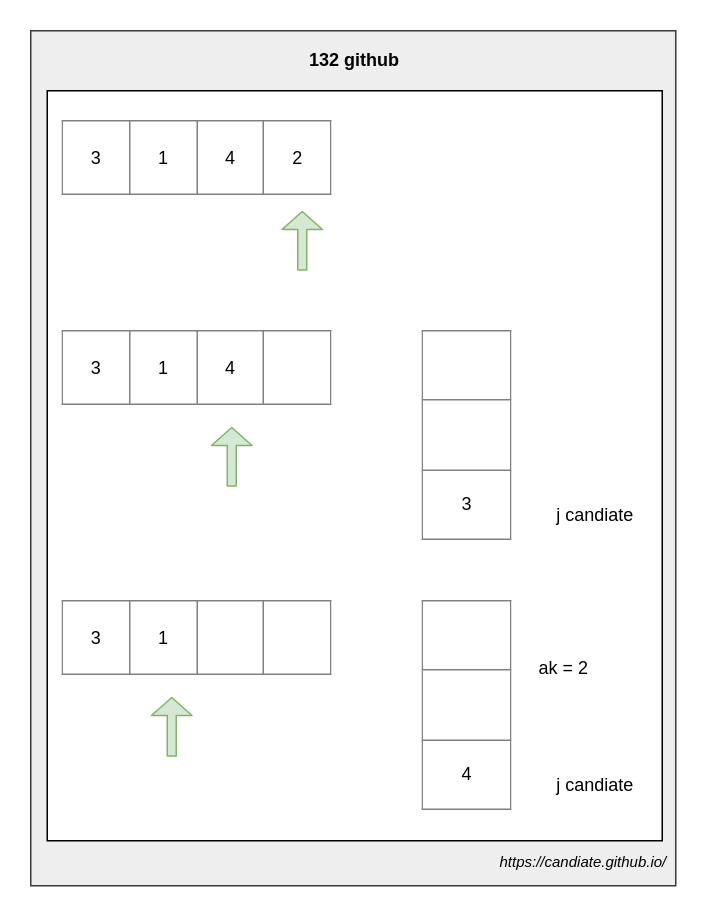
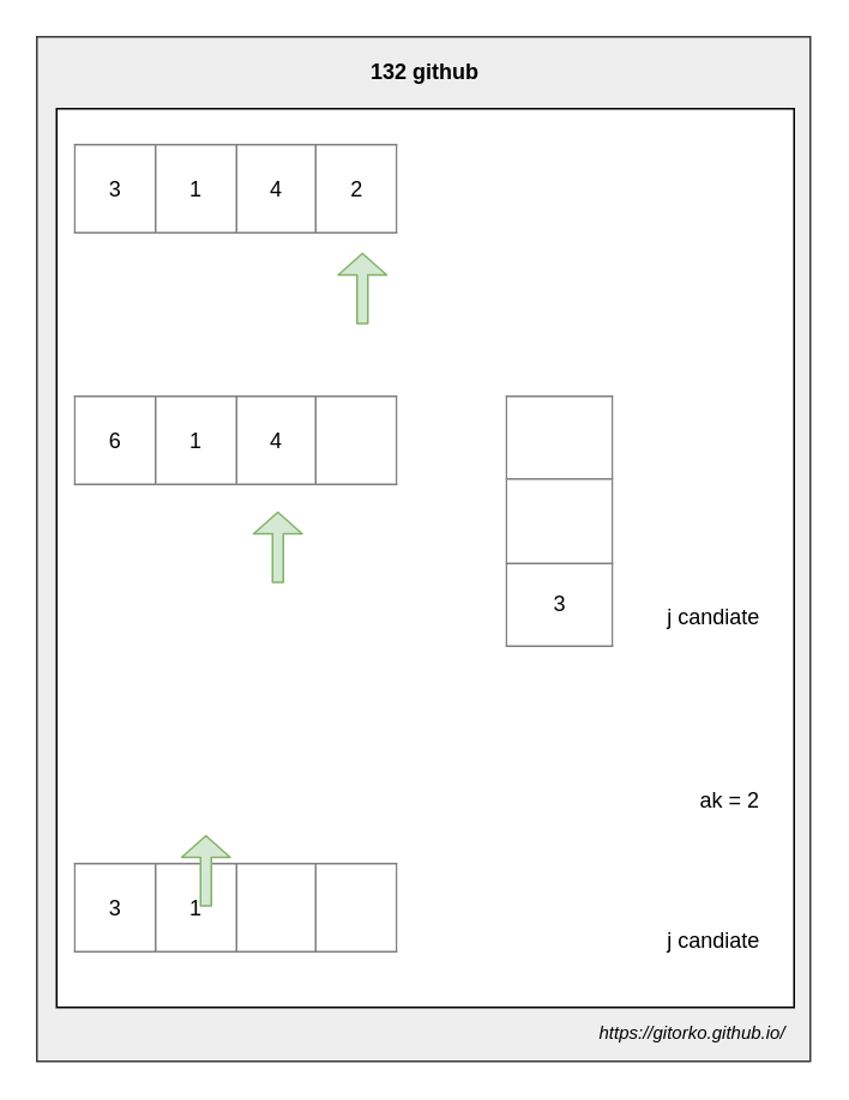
- <mxCell id="6" value="&lt;table border=&quot;1&quot; width=&quot;100%&quot; style=&quot;width: 100% ; height: 100% ; border-collapse: collapse&quot;&gt;&lt;tbody&gt;&lt;tr&gt;&lt;td align=&quot;center&quot;&gt;3&lt;/td&gt;&lt;td align=&quot;center&quot;&gt;1&lt;/td&gt;&lt;td align=&quot;center&quot;&gt;4&lt;/td&gt;&lt;td style=&quot;text-align: center&quot;&gt;&amp;nbsp;&amp;nbsp;&lt;/td&gt;&lt;/tr&gt;&lt;/tbody&gt;&lt;/table&gt;" style="text;html=1;strokeColor=none;fillColor=none;overflow=fill;" vertex="1" parent="1"><mxGeometry x="41" y="220" width="180" height="50" as="geometry" /></mxCell>
+ <mxCell id="6" value="&lt;table border=&quot;1&quot; width=&quot;100%&quot; style=&quot;width: 100% ; height: 100% ; border-collapse: collapse&quot;&gt;&lt;tbody&gt;&lt;tr&gt;&lt;td align=&quot;center&quot;&gt;6&lt;/td&gt;&lt;td align=&quot;center&quot;&gt;1&lt;/td&gt;&lt;td align=&quot;center&quot;&gt;4&lt;/td&gt;&lt;td style=&quot;text-align: center&quot;&gt;&amp;nbsp;&amp;nbsp;&lt;/td&gt;&lt;/tr&gt;&lt;/tbody&gt;&lt;/table&gt;" style="text;html=1;strokeColor=none;fillColor=none;overflow=fill;" vertex="1" parent="1"><mxGeometry x="41" y="220" width="180" height="50" as="geometry" /></mxCell>
- <mxCell id="10" value="&lt;table border=&quot;1&quot; width=&quot;100%&quot; style=&quot;width: 100% ; height: 100% ; border-collapse: collapse&quot;&gt;&lt;tbody&gt;&lt;tr&gt;&lt;td align=&quot;center&quot;&gt;3&lt;/td&gt;&lt;td align=&quot;center&quot;&gt;1&lt;/td&gt;&lt;td align=&quot;center&quot;&gt;&amp;nbsp;&amp;nbsp;&lt;/td&gt;&lt;td style=&quot;text-align: center&quot;&gt;&amp;nbsp;&amp;nbsp;&lt;/td&gt;&lt;/tr&gt;&lt;/tbody&gt;&lt;/table&gt;" style="text;html=1;strokeColor=none;fillColor=none;overflow=fill;" vertex="1" parent="1"><mxGeometry x="41" y="400" width="180" height="50" as="geometry" /></mxCell>
+ <mxCell id="10" value="&lt;table border=&quot;1&quot; width=&quot;100%&quot; style=&quot;width: 100% ; height: 100% ; border-collapse: collapse&quot;&gt;&lt;tbody&gt;&lt;tr&gt;&lt;td align=&quot;center&quot;&gt;3&lt;/td&gt;&lt;td align=&quot;center&quot;&gt;1&lt;/td&gt;&lt;td align=&quot;center&quot;&gt;&amp;nbsp;&amp;nbsp;&lt;/td&gt;&lt;td style=&quot;text-align: center&quot;&gt;&amp;nbsp;&amp;nbsp;&lt;/td&gt;&lt;/tr&gt;&lt;/tbody&gt;&lt;/table&gt;" style="text;html=1;strokeColor=none;fillColor=none;overflow=fill;" vertex="1" parent="1"><mxGeometry x="41" y="480" width="180" height="50" as="geometry" /></mxCell>
- <mxCell id="14" value="ak = 2" style="text;html=1;align=center;verticalAlign=middle;resizable=0;points=[];autosize=1;" vertex="1" parent="1"><mxGeometry x="350" y="435" width="50" height="20" as="geometry" /></mxCell>
+ <mxCell id="14" value="ak = 2" style="text;html=1;align=center;verticalAlign=middle;resizable=0;points=[];autosize=1;" vertex="1" parent="1"><mxGeometry x="380" y="435" width="50" height="20" as="geometry" /></mxCell>
- <mxCell id="12" value="&lt;table border=&quot;1&quot; width=&quot;100%&quot; style=&quot;width: 100% ; height: 100% ; border-collapse: collapse&quot;&gt;&lt;tbody&gt;&lt;tr&gt;&lt;td align=&quot;center&quot;&gt;&lt;br&gt;&lt;/td&gt;&lt;/tr&gt;&lt;tr&gt;&lt;td align=&quot;center&quot;&gt;&lt;br&gt;&lt;/td&gt;&lt;/tr&gt;&lt;tr&gt;&lt;td align=&quot;center&quot;&gt;4&lt;/td&gt;&lt;/tr&gt;&lt;/tbody&gt;&lt;/table&gt;" style="text;html=1;strokeColor=none;fillColor=none;overflow=fill;" vertex="1" parent="1"><mxGeometry x="281" y="400" width="60" height="140" as="geometry" /></mxCell>
- <mxCell id="16" value="&lt;i&gt;&lt;font style=&quot;font-size: 10px&quot;&gt;https://candiate.github.io/&lt;/font&gt;&lt;/i&gt;" style="text;html=1;" vertex="1" parent="1"><mxGeometry x="331" y="560" width="110" height="30" as="geometry" /></mxCell>
+ <mxCell id="16" value="&lt;i&gt;&lt;font style=&quot;font-size: 10px&quot;&gt;https://gitorko.github.io/&lt;/font&gt;&lt;/i&gt;" style="text;html=1;" vertex="1" parent="1"><mxGeometry x="331" y="560" width="110" height="30" as="geometry" /></mxCell>
